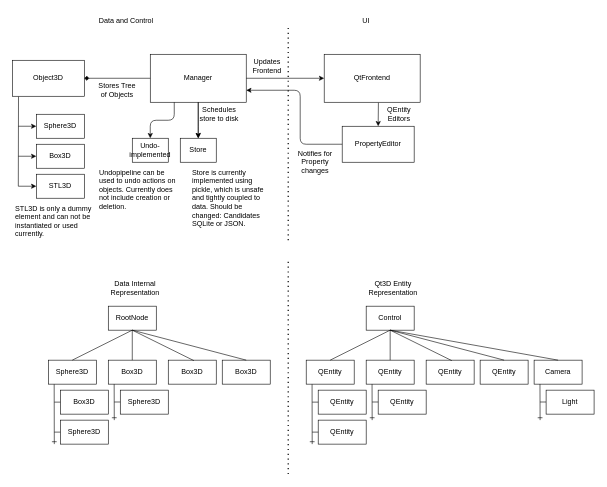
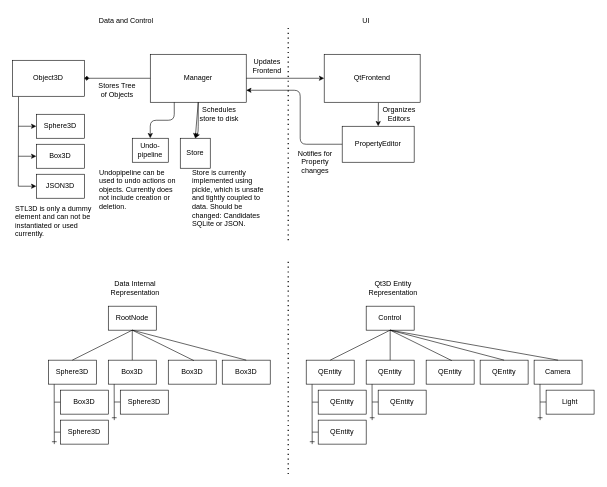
- <mxCell id="27" value="QEntity Editors" style="text;html=1;strokeColor=none;fillColor=none;align=center;verticalAlign=middle;whiteSpace=wrap;rounded=0;" vertex="1" parent="1"><mxGeometry x="630" y="180" width="70" height="20" as="geometry" /></mxCell>
+ <mxCell id="27" value="Organizes Editors" style="text;html=1;strokeColor=none;fillColor=none;align=center;verticalAlign=middle;whiteSpace=wrap;rounded=0;" vertex="1" parent="1"><mxGeometry x="630" y="180" width="70" height="20" as="geometry" /></mxCell>
- <mxCell id="28" value="&lt;font style=&quot;font-size: 12px&quot;&gt;Undo-implemented&lt;/font&gt;" style="rounded=0;whiteSpace=wrap;html=1;align=center;" vertex="1" parent="1"><mxGeometry x="220" y="230" width="60" height="40" as="geometry" /></mxCell>
+ <mxCell id="28" value="&lt;font style=&quot;font-size: 12px&quot;&gt;Undo-pipeline&lt;/font&gt;" style="rounded=0;whiteSpace=wrap;html=1;align=center;" vertex="1" parent="1"><mxGeometry x="220" y="230" width="60" height="40" as="geometry" /></mxCell>
- <mxCell id="21" value="Store" style="rounded=0;whiteSpace=wrap;html=1;align=center;" vertex="1" parent="1"><mxGeometry x="300" y="230" width="60" height="40" as="geometry" /></mxCell>
+ <mxCell id="21" value="Store" style="rounded=0;whiteSpace=wrap;html=1;align=center;" vertex="1" parent="1"><mxGeometry x="300" y="230" width="50" height="50" as="geometry" /></mxCell>
- <mxCell id="8" value="STL3D" style="rounded=0;whiteSpace=wrap;html=1;align=center;" vertex="1" parent="1"><mxGeometry x="60" y="290" width="80" height="40" as="geometry" /></mxCell>
+ <mxCell id="8" value="JSON3D" style="rounded=0;whiteSpace=wrap;html=1;align=center;" vertex="1" parent="1"><mxGeometry x="60" y="290" width="80" height="40" as="geometry" /></mxCell>
